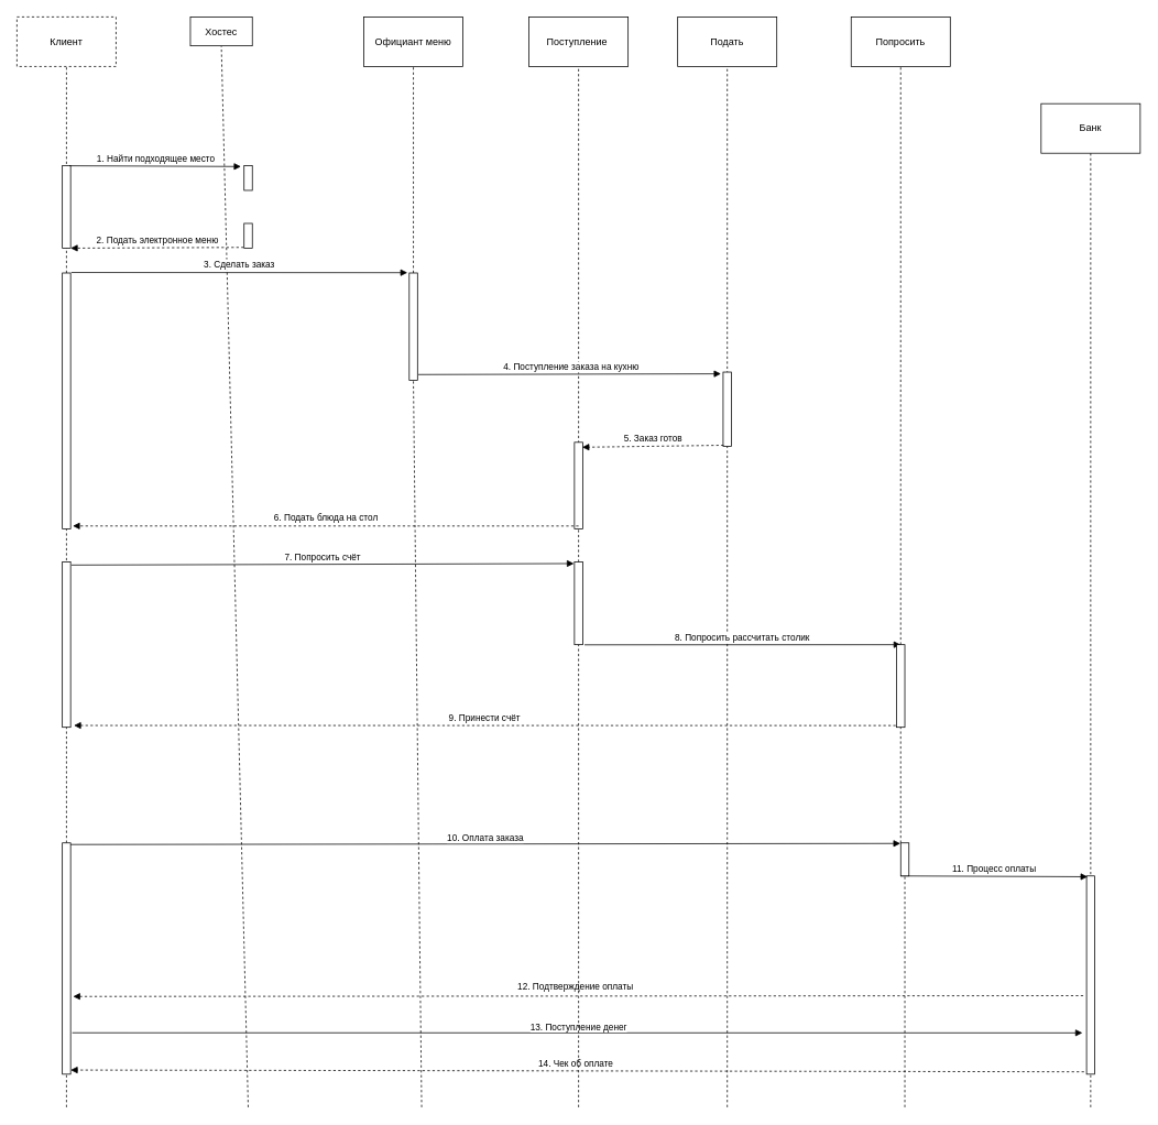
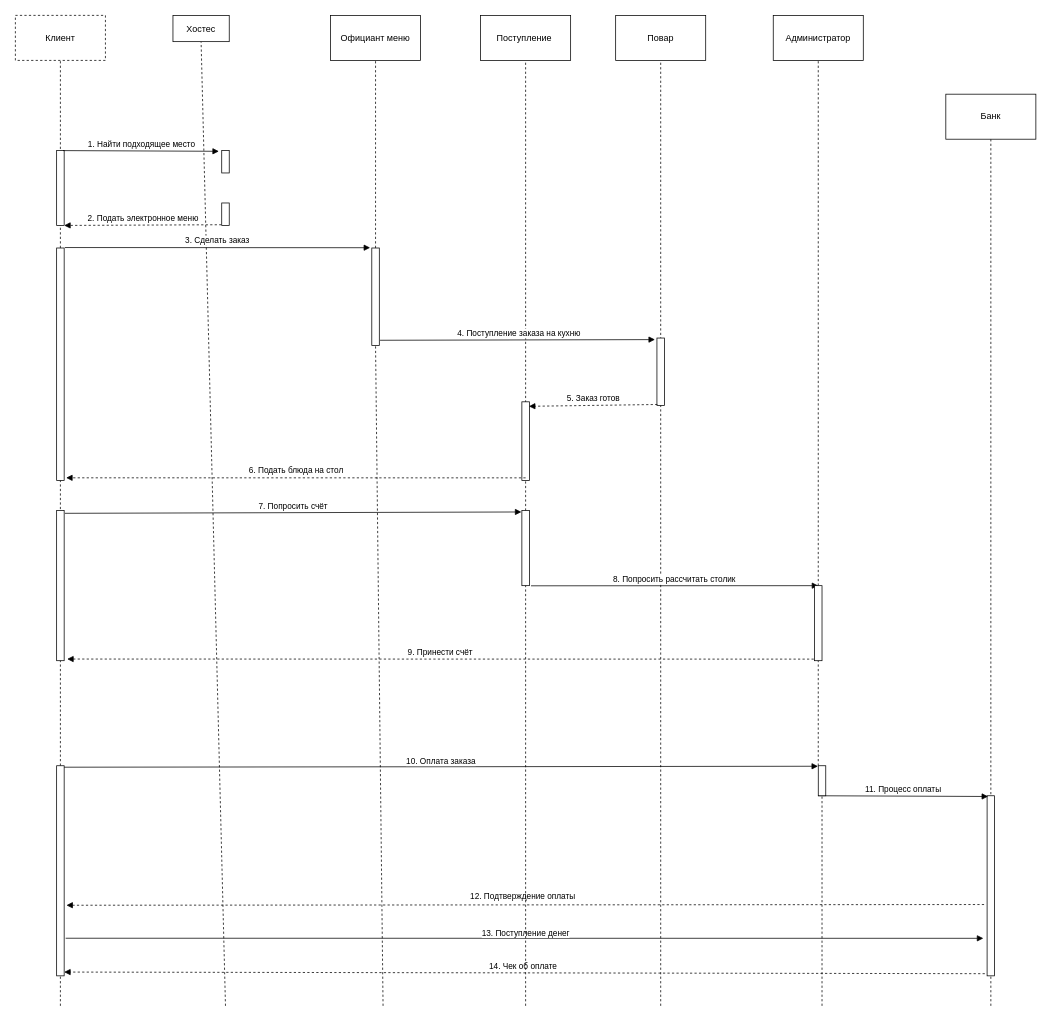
- <mxCell id="12" value="Подать" style="rounded=0;whiteSpace=wrap;html=1;" parent="1" vertex="1"><mxGeometry x="820" y="20" width="120" height="60" as="geometry" /></mxCell>
+ <mxCell id="12" value="Повар" style="rounded=0;whiteSpace=wrap;html=1;" parent="1" vertex="1"><mxGeometry x="820" y="20" width="120" height="60" as="geometry" /></mxCell>
- <mxCell id="13" value="Попросить" style="rounded=0;whiteSpace=wrap;html=1;" parent="1" vertex="1"><mxGeometry x="1030" y="20" width="120" height="60" as="geometry" /></mxCell>
+ <mxCell id="13" value="Администратор" style="rounded=0;whiteSpace=wrap;html=1;" parent="1" vertex="1"><mxGeometry x="1030" y="20" width="120" height="60" as="geometry" /></mxCell>
